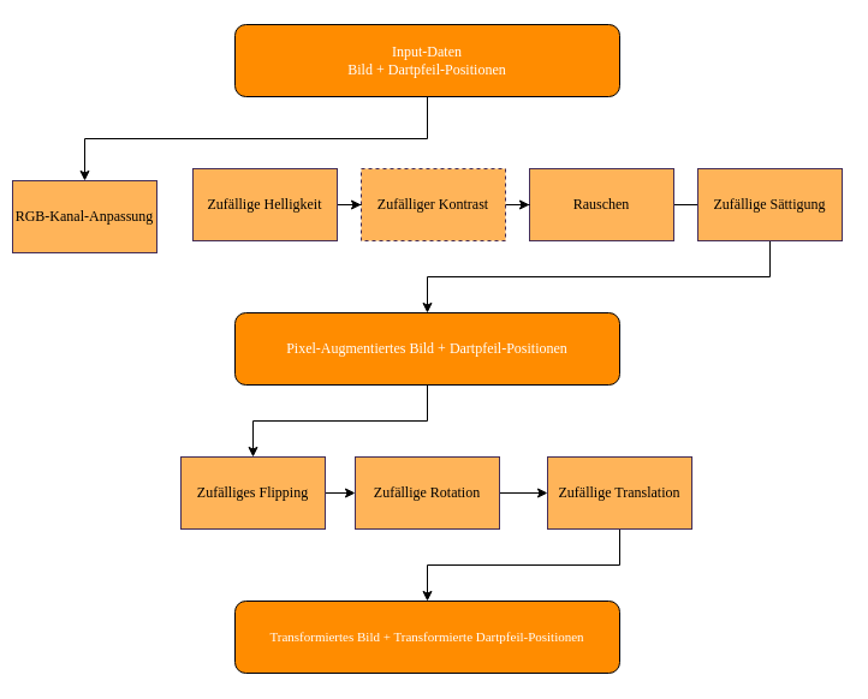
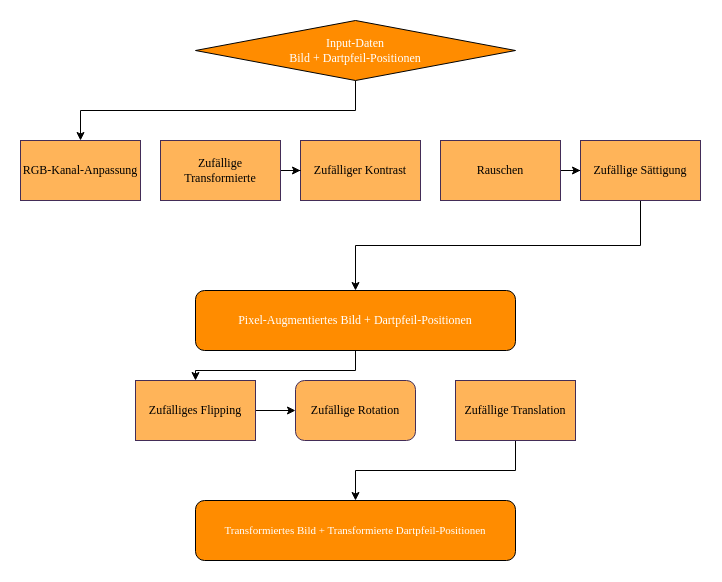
- <mxCell id="13" value="Input-Daten&lt;div&gt;Bild + Dartpfeil-Positionen&lt;/div&gt;" style="rounded=1;whiteSpace=wrap;html=1;fillColor=light-dark(#FF8C00,#A18EB3);fontColor=#ffffff;strokeColor=#000000;fontFamily=Garamond;" parent="1" vertex="1"><mxGeometry x="195" y="20" width="320" height="60" as="geometry" /></mxCell>
+ <mxCell id="13" value="Input-Daten&lt;div&gt;Bild + Dartpfeil-Positionen&lt;/div&gt;" style="rhombus;whiteSpace=wrap;html=1;fillColor=light-dark(#FF8C00,#A18EB3);fontColor=#ffffff;strokeColor=#000000;fontFamily=Garamond;" parent="1" vertex="1"><mxGeometry x="195" y="20" width="320" height="60" as="geometry" /></mxCell>
- <mxCell id="18" value="Zufällige Helligkeit" style="rounded=0;whiteSpace=wrap;html=1;fillColor=light-dark(#FFB459,#A18EB3);fontColor=#000000;strokeColor=#432D57;fontFamily=Garamond;" parent="1" vertex="1"><mxGeometry x="160" y="140" width="120" height="60" as="geometry" /></mxCell>
+ <mxCell id="18" value="Zufällige Transformierte" style="rounded=0;whiteSpace=wrap;html=1;fillColor=light-dark(#FFB459,#A18EB3);fontColor=#000000;strokeColor=#432D57;fontFamily=Garamond;" parent="1" vertex="1"><mxGeometry x="160" y="140" width="120" height="60" as="geometry" /></mxCell>
- <mxCell id="15" value="Zufälliger Kontrast" style="rounded=0;whiteSpace=wrap;html=1;fillColor=light-dark(#FFB459,#A18EB3);fontColor=#000000;strokeColor=#432D57;fontFamily=Garamond;dashed=1;" parent="1" vertex="1"><mxGeometry x="300" y="140" width="120" height="60" as="geometry" /></mxCell>
+ <mxCell id="15" value="Zufälliger Kontrast" style="rounded=0;whiteSpace=wrap;html=1;fillColor=light-dark(#FFB459,#A18EB3);fontColor=#000000;strokeColor=#432D57;fontFamily=Garamond;" parent="1" vertex="1"><mxGeometry x="300" y="140" width="120" height="60" as="geometry" /></mxCell>
- <mxCell id="14" value="" style="edgeStyle=orthogonalEdgeStyle;rounded=0;orthogonalLoop=1;jettySize=auto;html=1;fontFamily=Garamond;" parent="1" source="15" target="11" edge="1"><mxGeometry relative="1" as="geometry" /></mxCell>
- <mxCell id="10" style="edgeStyle=orthogonalEdgeStyle;rounded=0;orthogonalLoop=1;jettySize=auto;html=1;endArrow=none;" edge="1" parent="1" source="11" target="21"><mxGeometry relative="1" as="geometry" /></mxCell>
+ <mxCell id="10" style="edgeStyle=orthogonalEdgeStyle;rounded=0;orthogonalLoop=1;jettySize=auto;html=1;" edge="1" parent="1" source="11" target="21"><mxGeometry relative="1" as="geometry" /></mxCell>
- <mxCell id="19" value="RGB-Kanal-Anpassung" style="rounded=0;whiteSpace=wrap;html=1;fillColor=light-dark(#FFB459,#A18EB3);fontColor=#000000;strokeColor=#432D57;fontFamily=Garamond;" parent="1" vertex="1"><mxGeometry x="10" y="150" width="120" height="60" as="geometry" /></mxCell>
+ <mxCell id="19" value="RGB-Kanal-Anpassung" style="rounded=0;whiteSpace=wrap;html=1;fillColor=light-dark(#FFB459,#A18EB3);fontColor=#000000;strokeColor=#432D57;fontFamily=Garamond;" parent="1" vertex="1"><mxGeometry x="20" y="140" width="120" height="60" as="geometry" /></mxCell>
- <mxCell id="3" value="Pixel-Augmentiertes Bild + Dartpfeil-Positionen" style="rounded=1;whiteSpace=wrap;html=1;fillColor=light-dark(#FF8C00,#A18EB3);fontColor=#ffffff;strokeColor=#000000;fontFamily=Garamond;" parent="1" vertex="1"><mxGeometry x="195" y="260" width="320" height="60" as="geometry" /></mxCell>
+ <mxCell id="3" value="Pixel-Augmentiertes Bild + Dartpfeil-Positionen" style="rounded=1;whiteSpace=wrap;html=1;fillColor=light-dark(#FF8C00,#A18EB3);fontColor=#ffffff;strokeColor=#000000;fontFamily=Garamond;" parent="1" vertex="1"><mxGeometry x="195" y="290" width="320" height="60" as="geometry" /></mxCell>
- <mxCell id="7" value="Zufälliges Flipping" style="rounded=0;whiteSpace=wrap;html=1;fillColor=light-dark(#FFB459,#A18EB3);fontColor=#000000;strokeColor=#432D57;fontFamily=Garamond;" parent="1" vertex="1"><mxGeometry x="150" y="380" width="120" height="60" as="geometry" /></mxCell>
+ <mxCell id="7" value="Zufälliges Flipping" style="rounded=0;whiteSpace=wrap;html=1;fillColor=light-dark(#FFB459,#A18EB3);fontColor=#000000;strokeColor=#432D57;fontFamily=Garamond;" parent="1" vertex="1"><mxGeometry x="135" y="380" width="120" height="60" as="geometry" /></mxCell>
- <mxCell id="5" value="Zufällige Rotation" style="rounded=0;whiteSpace=wrap;html=1;fillColor=light-dark(#FFB459,#A18EB3);fontColor=#000000;strokeColor=#432D57;fontFamily=Garamond;" parent="1" vertex="1"><mxGeometry x="295" y="380" width="120" height="60" as="geometry" /></mxCell>
+ <mxCell id="5" value="Zufällige Rotation" style="whiteSpace=wrap;html=1;fillColor=light-dark(#FFB459,#A18EB3);fontColor=#000000;strokeColor=#432D57;fontFamily=Garamond;rounded=1;" parent="1" vertex="1"><mxGeometry x="295" y="380" width="120" height="60" as="geometry" /></mxCell>
- <mxCell id="4" value="" style="edgeStyle=orthogonalEdgeStyle;rounded=0;orthogonalLoop=1;jettySize=auto;html=1;fontFamily=Garamond;" parent="1" source="5" target="9" edge="1"><mxGeometry relative="1" as="geometry" /></mxCell>
